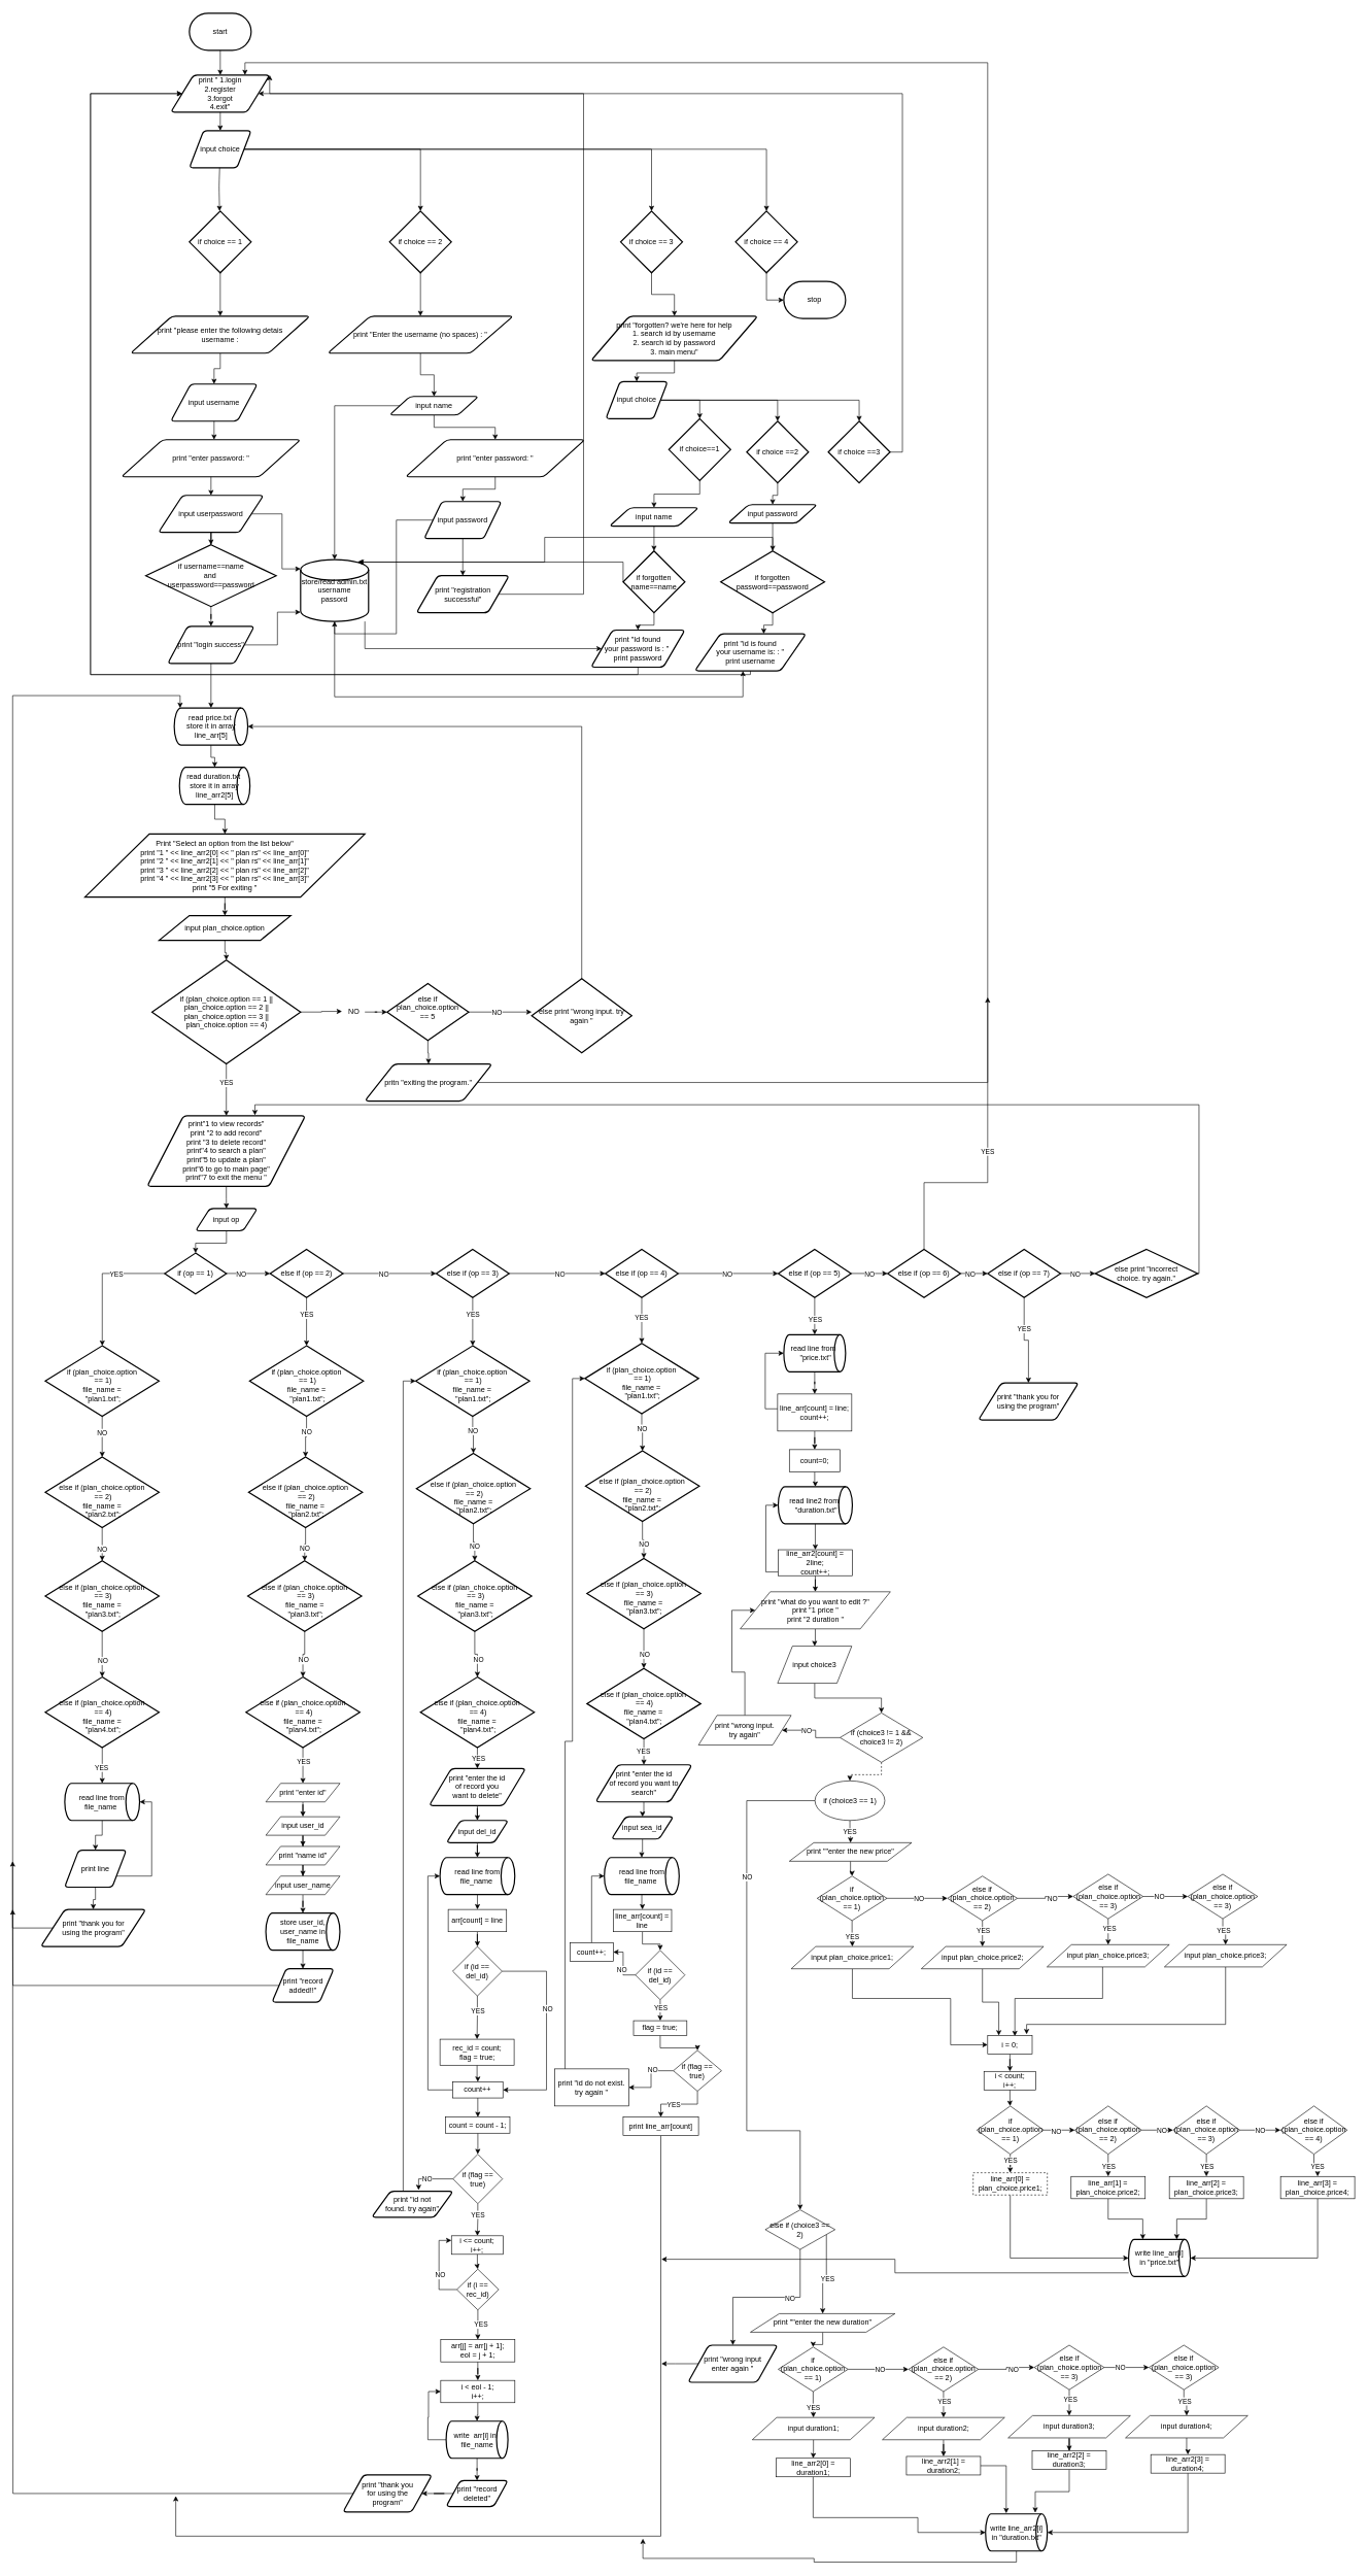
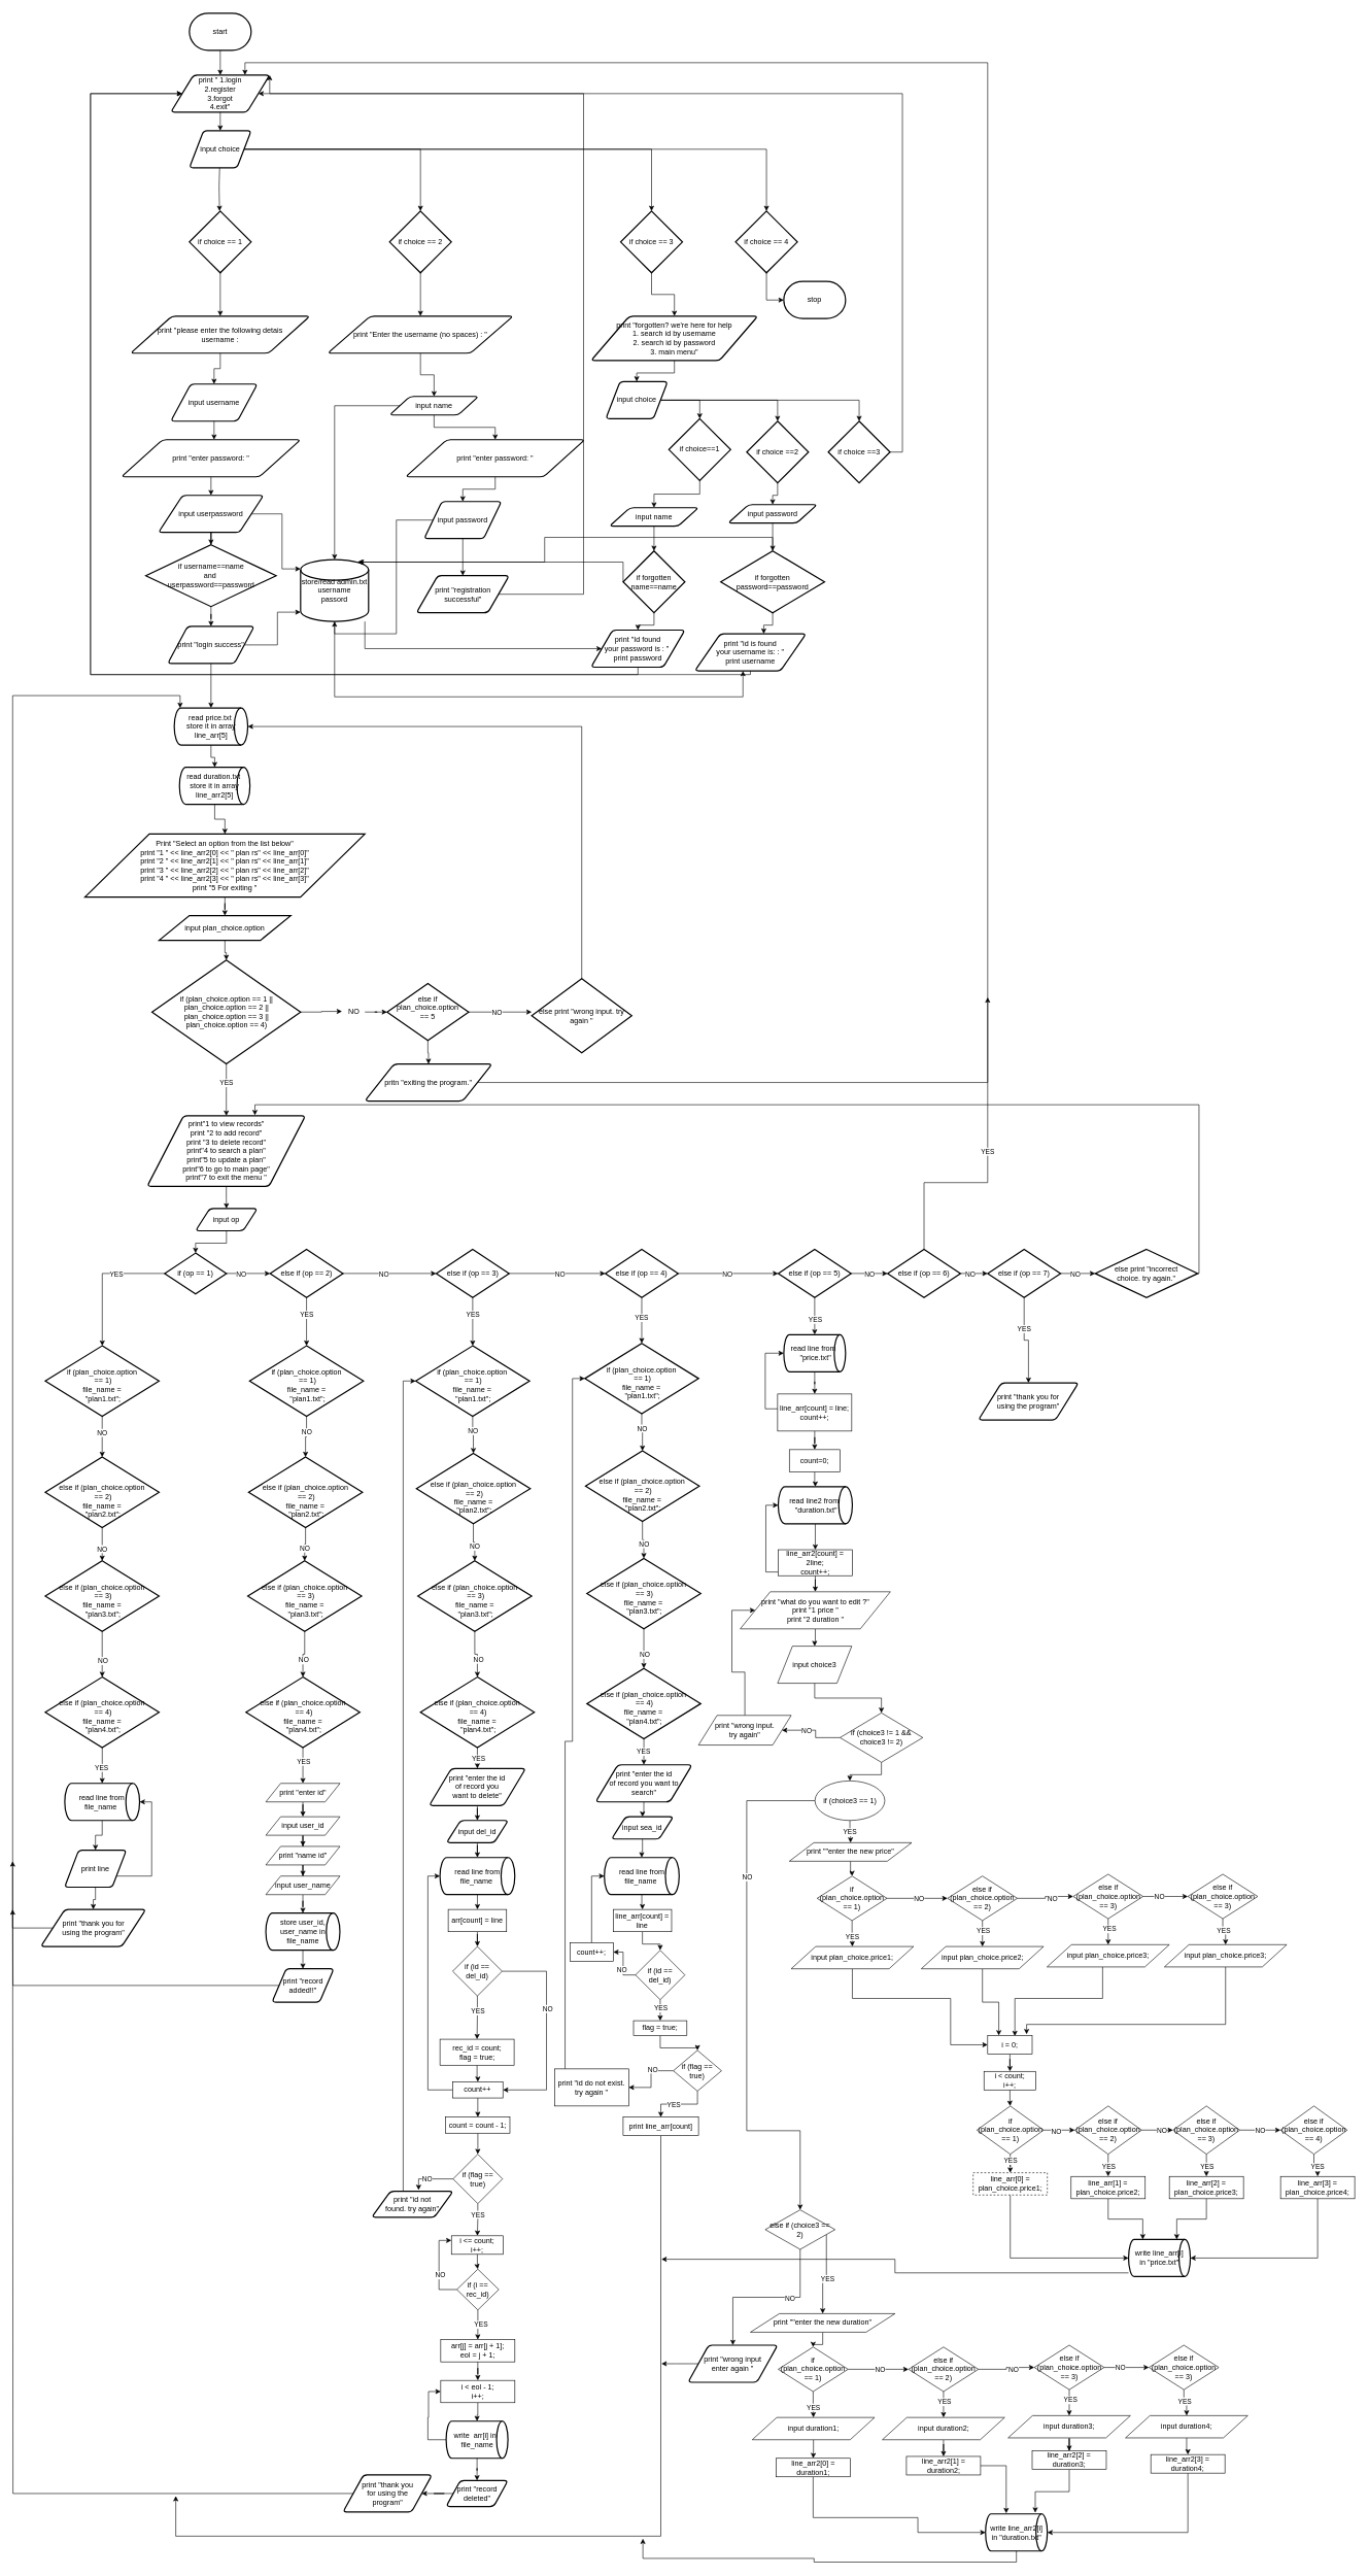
- <mxCell id="293" style="edgeStyle=orthogonalEdgeStyle;rounded=0;orthogonalLoop=1;jettySize=auto;html=1;entryX=0.5;entryY=0;entryDx=0;entryDy=0;dashed=1;" edge="1" parent="1" source="294" target="300"><mxGeometry relative="1" as="geometry" /></mxCell>
+ <mxCell id="293" style="edgeStyle=orthogonalEdgeStyle;rounded=0;orthogonalLoop=1;jettySize=auto;html=1;entryX=0.5;entryY=0;entryDx=0;entryDy=0;" edge="1" parent="1" source="294" target="300"><mxGeometry relative="1" as="geometry" /></mxCell>
